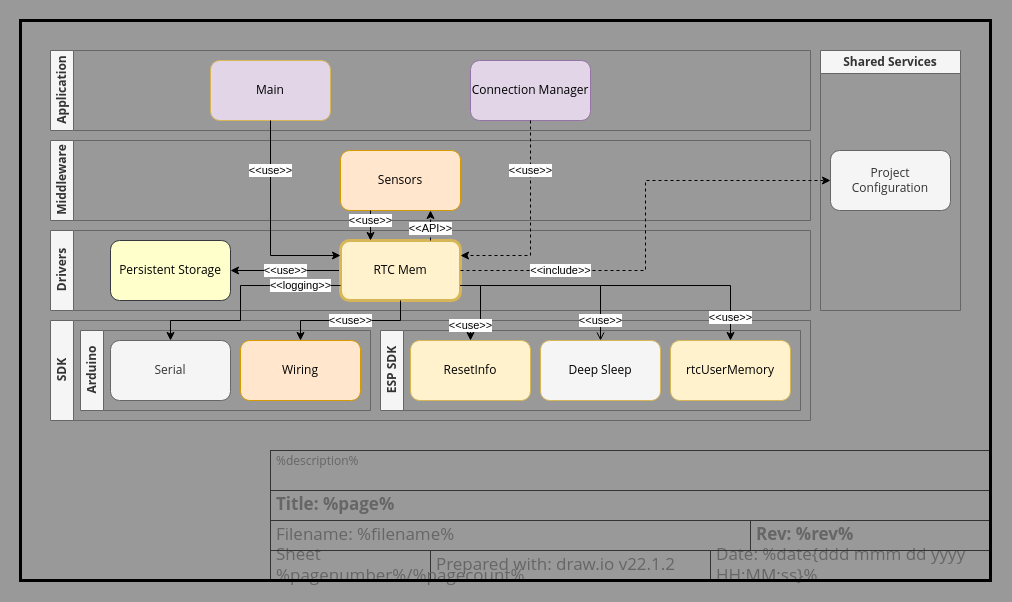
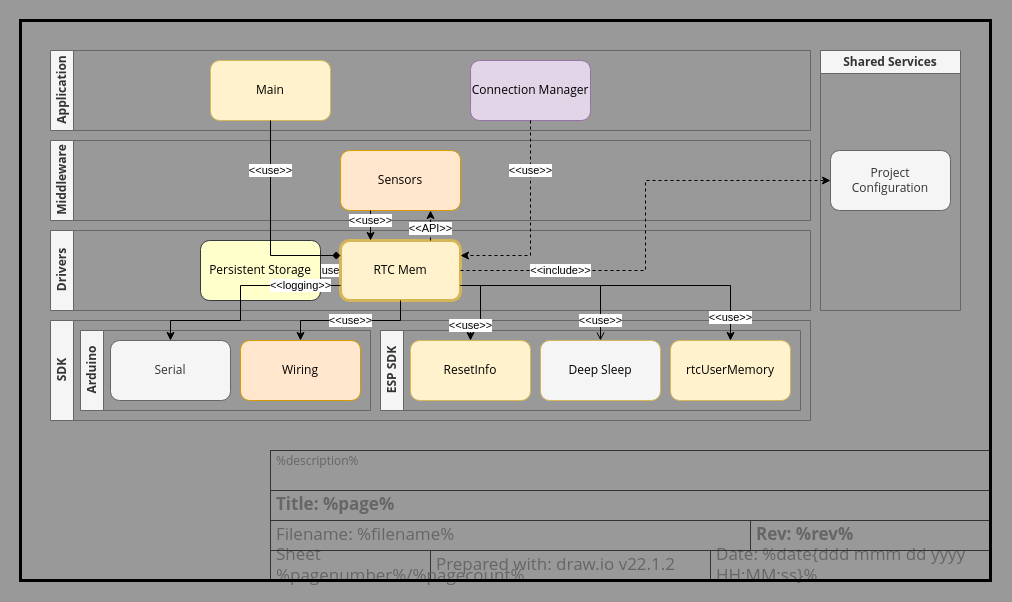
- <mxCell id="38" value="Main" style="rounded=1;whiteSpace=wrap;html=1;fontFamily=Open Sans;fillColor=#e1d5e7;strokeColor=#d6b656;" vertex="1" parent="37"><mxGeometry x="160" y="10" width="120" height="60" as="geometry" /></mxCell>
+ <mxCell id="38" value="Main" style="rounded=1;whiteSpace=wrap;html=1;fontFamily=Open Sans;fillColor=#fff2cc;strokeColor=#d6b656;" vertex="1" parent="37"><mxGeometry x="160" y="10" width="120" height="60" as="geometry" /></mxCell>
- <mxCell id="41" value="&amp;lt;&amp;lt;use&amp;gt;&amp;gt;" style="edgeStyle=orthogonalEdgeStyle;rounded=0;orthogonalLoop=1;jettySize=auto;html=1;entryX=0;entryY=0.25;entryDx=0;entryDy=0;exitX=0.5;exitY=1;exitDx=0;exitDy=0;" edge="1" parent="11" source="38" target="25"><mxGeometry x="-0.512" relative="1" as="geometry"><mxPoint as="offset" /></mxGeometry></mxCell>
+ <mxCell id="41" value="&amp;lt;&amp;lt;use&amp;gt;&amp;gt;" style="edgeStyle=orthogonalEdgeStyle;rounded=0;orthogonalLoop=1;jettySize=auto;html=1;entryX=0;entryY=0.25;entryDx=0;entryDy=0;exitX=0.5;exitY=1;exitDx=0;exitDy=0;endArrow=diamond;" edge="1" parent="11" source="38" target="25"><mxGeometry x="-0.512" relative="1" as="geometry"><mxPoint as="offset" /></mxGeometry></mxCell>
- <mxCell id="26" value="Persistent Storage" style="rounded=1;whiteSpace=wrap;html=1;fontFamily=Open Sans;fillColor=#FFFFCC;strokeColor=#36393d;" vertex="1" parent="23"><mxGeometry x="60" y="10" width="120" height="60" as="geometry" /></mxCell>
+ <mxCell id="26" value="Persistent Storage" style="rounded=1;whiteSpace=wrap;html=1;fontFamily=Open Sans;fillColor=#FFFFCC;strokeColor=#36393d;" vertex="1" parent="23"><mxGeometry x="150" y="10" width="120" height="60" as="geometry" /></mxCell>
